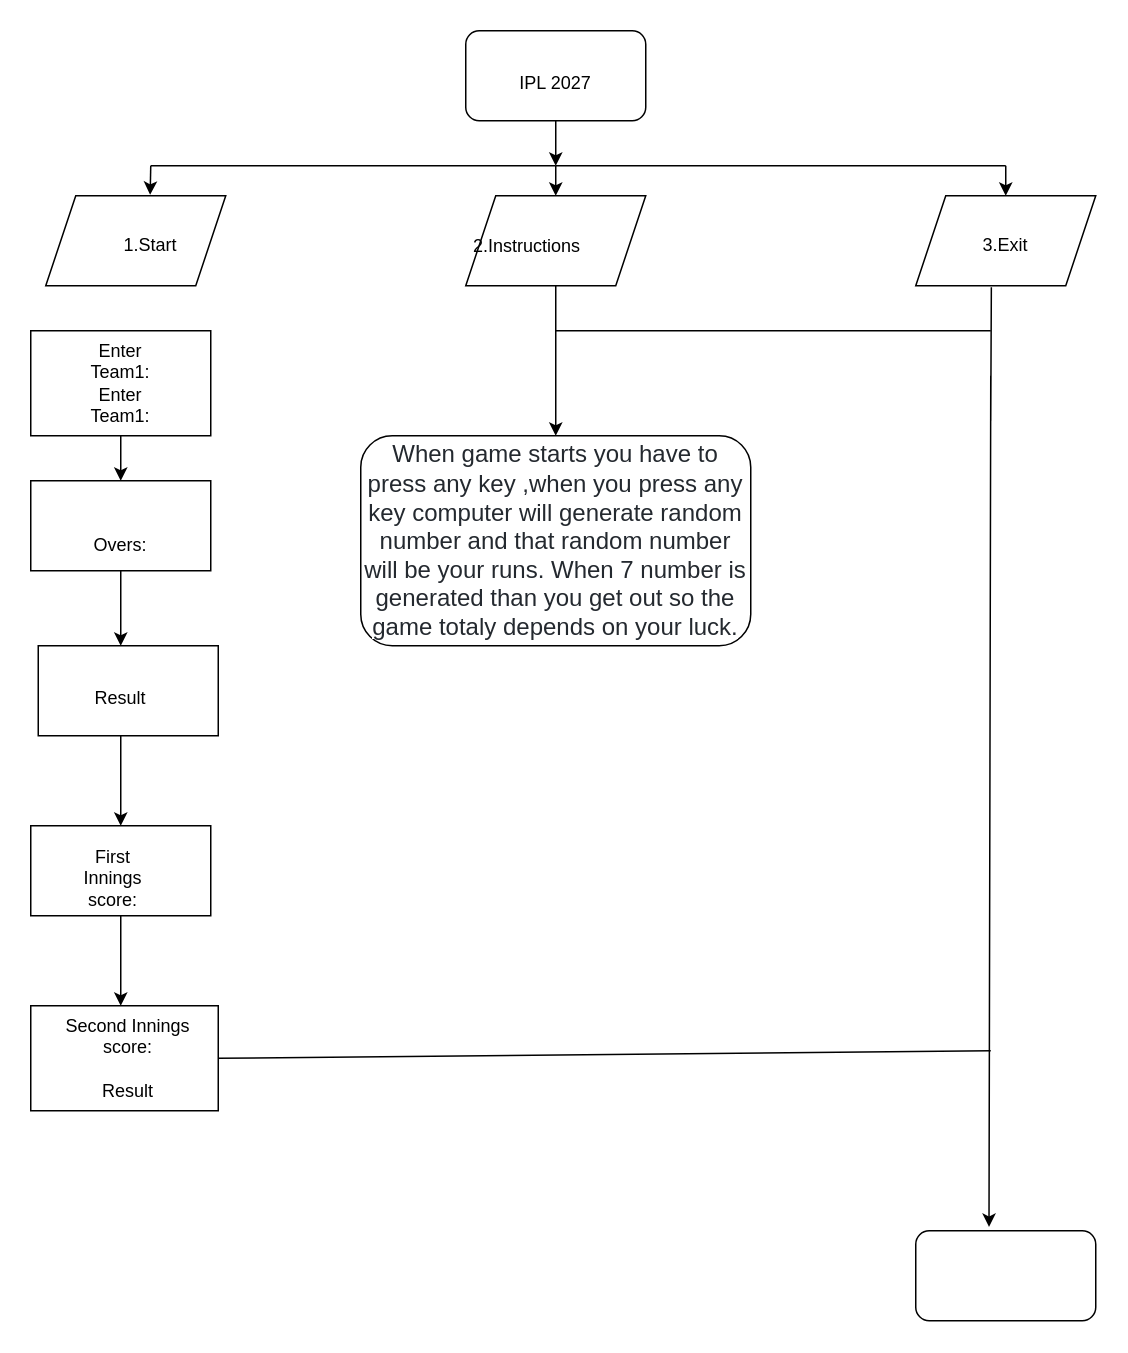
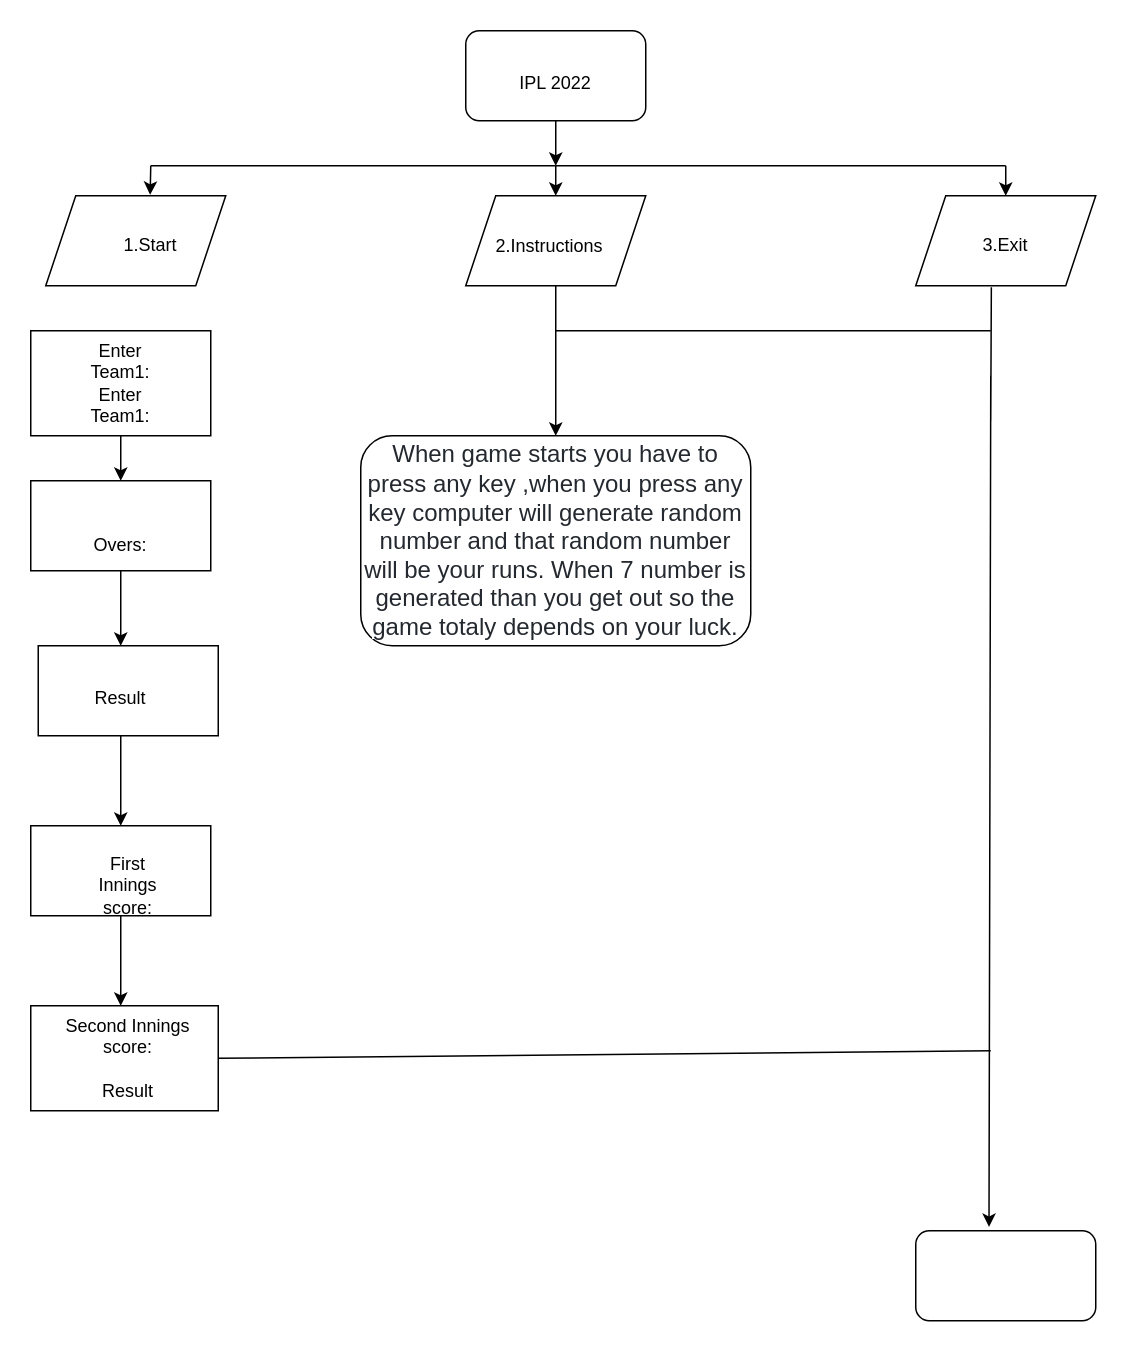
- <mxCell id="8" value="IPL 2027" style="text;html=1;strokeColor=none;fillColor=none;align=center;verticalAlign=middle;whiteSpace=wrap;rounded=0;" vertex="1" parent="1"><mxGeometry x="340" y="40" width="60" height="30" as="geometry" /></mxCell>
+ <mxCell id="8" value="IPL 2022" style="text;html=1;strokeColor=none;fillColor=none;align=center;verticalAlign=middle;whiteSpace=wrap;rounded=0;" vertex="1" parent="1"><mxGeometry x="340" y="40" width="60" height="30" as="geometry" /></mxCell>
- <mxCell id="10" value="2.Instructions" style="text;html=1;strokeColor=none;fillColor=none;align=center;verticalAlign=middle;whiteSpace=wrap;rounded=0;" vertex="1" parent="1"><mxGeometry x="321" y="149" width="60" height="30" as="geometry" /></mxCell>
+ <mxCell id="10" value="2.Instructions" style="text;html=1;strokeColor=none;fillColor=none;align=center;verticalAlign=middle;whiteSpace=wrap;rounded=0;" vertex="1" parent="1"><mxGeometry x="336" y="149" width="60" height="30" as="geometry" /></mxCell>
- <mxCell id="27" value="First Innings score:&lt;br&gt;" style="text;html=1;strokeColor=none;fillColor=none;align=center;verticalAlign=middle;whiteSpace=wrap;rounded=0;" vertex="1" parent="1"><mxGeometry x="45" y="570" width="60" height="30" as="geometry" /></mxCell>
+ <mxCell id="27" value="First Innings score:&lt;br&gt;" style="text;html=1;strokeColor=none;fillColor=none;align=center;verticalAlign=middle;whiteSpace=wrap;rounded=0;" vertex="1" parent="1"><mxGeometry x="55" y="575" width="60" height="30" as="geometry" /></mxCell>
